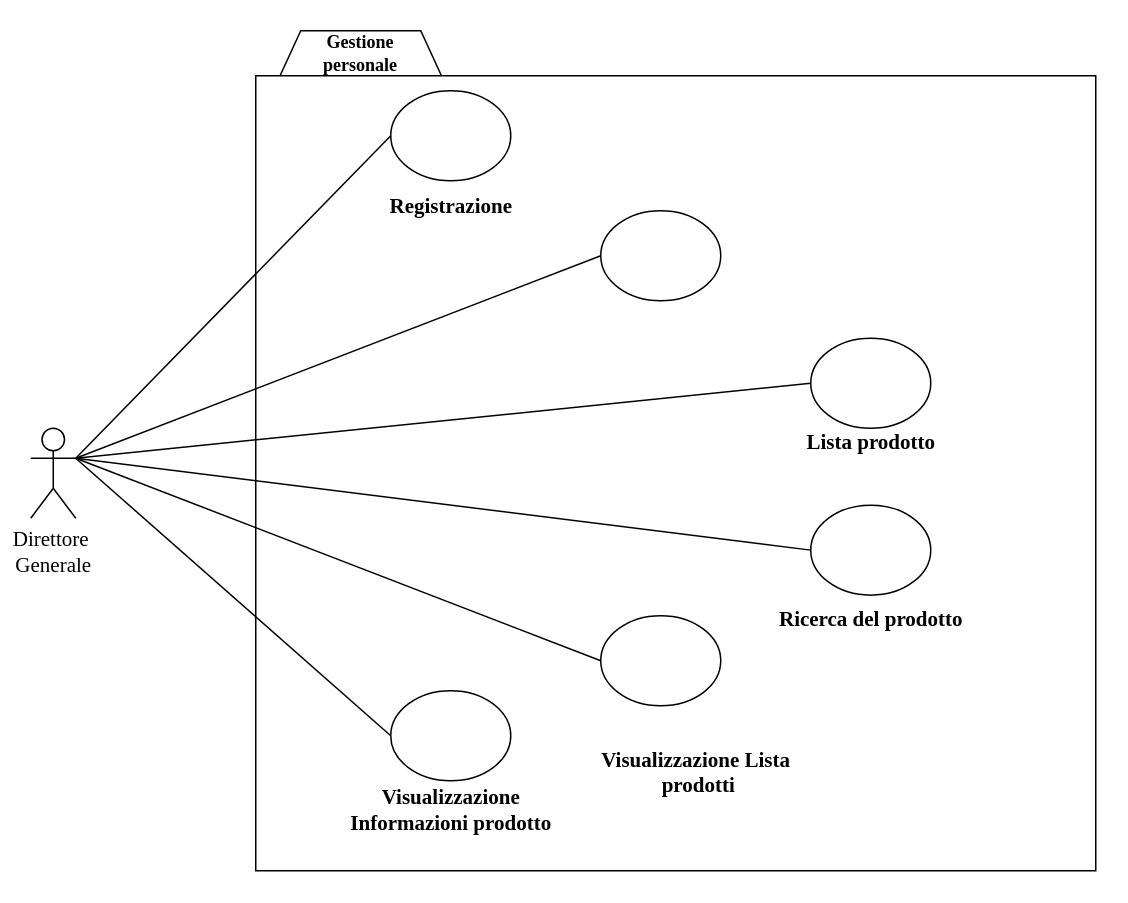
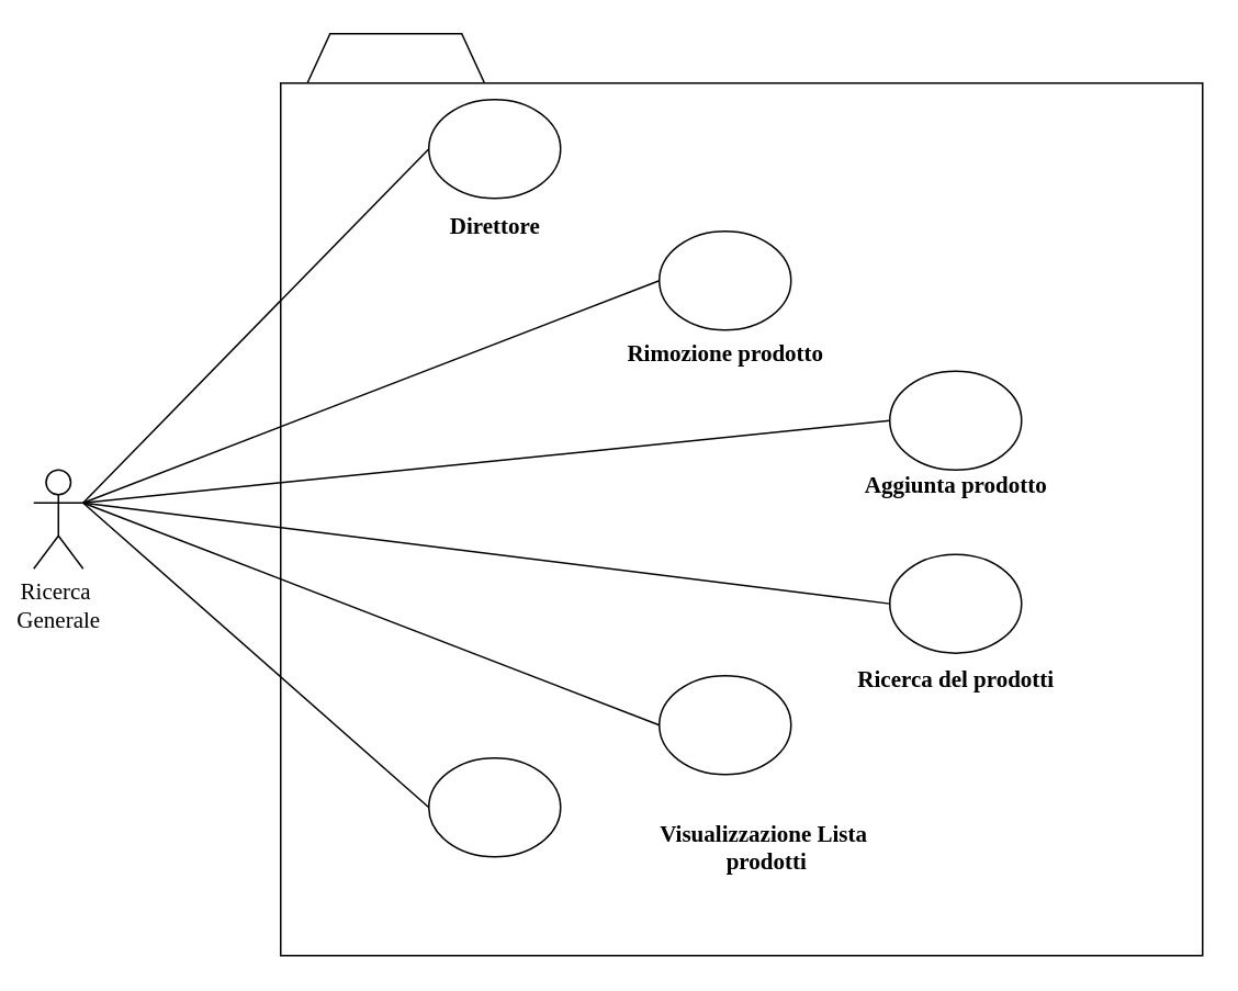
- <mxCell id="8" value="&lt;div align=&quot;center&quot;&gt;&lt;font face=&quot;Times New Roman&quot;&gt;&lt;b&gt;Gestione&lt;/b&gt;&lt;/font&gt;&lt;/div&gt;&lt;div align=&quot;center&quot;&gt;&lt;font face=&quot;Times New Roman&quot;&gt;&lt;b&gt;personale&lt;/b&gt;&lt;/font&gt;&lt;/div&gt;" style="text;html=1;strokeColor=none;fillColor=none;align=center;verticalAlign=middle;whiteSpace=wrap;rounded=0;" vertex="1" parent="1"><mxGeometry x="220" y="25" width="40" height="20" as="geometry" /></mxCell>
- <mxCell id="15" value="&lt;font face=&quot;Times New Roman&quot;&gt;&lt;span style=&quot;font-size: 14px&quot;&gt;&lt;b&gt;Registrazione&lt;/b&gt;&lt;/span&gt;&lt;/font&gt;" style="text;html=1;strokeColor=none;fillColor=none;align=center;verticalAlign=middle;whiteSpace=wrap;rounded=0;" vertex="1" parent="1"><mxGeometry x="227.5" y="128" width="145" height="20" as="geometry" /></mxCell>
+ <mxCell id="15" value="&lt;font face=&quot;Times New Roman&quot;&gt;&lt;span style=&quot;font-size: 14px&quot;&gt;&lt;b&gt;Direttore&lt;/b&gt;&lt;/span&gt;&lt;/font&gt;" style="text;html=1;strokeColor=none;fillColor=none;align=center;verticalAlign=middle;whiteSpace=wrap;rounded=0;" vertex="1" parent="1"><mxGeometry x="227.5" y="128" width="145" height="20" as="geometry" /></mxCell>
+ <mxCell id="14" value="&lt;font face=&quot;Times New Roman&quot;&gt;&lt;span style=&quot;font-size: 14px&quot;&gt;&lt;b&gt;Rimozione prodotto&lt;/b&gt;&lt;/span&gt;&lt;/font&gt;" style="text;html=1;strokeColor=none;fillColor=none;align=center;verticalAlign=middle;whiteSpace=wrap;rounded=0;" vertex="1" parent="1"><mxGeometry x="367.5" y="205" width="145" height="20" as="geometry" /></mxCell>
- <mxCell id="16" value="&lt;div&gt;&lt;font face=&quot;Times New Roman&quot;&gt;&lt;span style=&quot;font-size: 14px&quot;&gt;&lt;b&gt;Lista prodotto&lt;/b&gt;&lt;/span&gt;&lt;/font&gt;&lt;/div&gt;" style="text;html=1;strokeColor=none;fillColor=none;align=center;verticalAlign=middle;whiteSpace=wrap;rounded=0;" vertex="1" parent="1"><mxGeometry x="507.5" y="285" width="145" height="20" as="geometry" /></mxCell>
+ <mxCell id="16" value="&lt;div&gt;&lt;font face=&quot;Times New Roman&quot;&gt;&lt;span style=&quot;font-size: 14px&quot;&gt;&lt;b&gt;Aggiunta prodotto&lt;/b&gt;&lt;/span&gt;&lt;/font&gt;&lt;/div&gt;" style="text;html=1;strokeColor=none;fillColor=none;align=center;verticalAlign=middle;whiteSpace=wrap;rounded=0;" vertex="1" parent="1"><mxGeometry x="507.5" y="285" width="145" height="20" as="geometry" /></mxCell>
- <mxCell id="3" value="&lt;div&gt;&lt;font face=&quot;Times New Roman&quot;&gt;&lt;span style=&quot;font-size: 14px&quot;&gt;Direttore&amp;nbsp;&lt;/span&gt;&lt;/font&gt;&lt;/div&gt;&lt;div&gt;&lt;font face=&quot;Times New Roman&quot;&gt;&lt;span style=&quot;font-size: 14px&quot;&gt;Generale&lt;/span&gt;&lt;/font&gt;&lt;/div&gt;" style="shape=umlActor;verticalLabelPosition=bottom;verticalAlign=top;html=1;outlineConnect=0;" vertex="1" parent="1"><mxGeometry x="20" y="285" width="30" height="60" as="geometry" /></mxCell>
+ <mxCell id="3" value="&lt;div&gt;&lt;font face=&quot;Times New Roman&quot;&gt;&lt;span style=&quot;font-size: 14px&quot;&gt;Ricerca&amp;nbsp;&lt;/span&gt;&lt;/font&gt;&lt;/div&gt;&lt;div&gt;&lt;font face=&quot;Times New Roman&quot;&gt;&lt;span style=&quot;font-size: 14px&quot;&gt;Generale&lt;/span&gt;&lt;/font&gt;&lt;/div&gt;" style="shape=umlActor;verticalLabelPosition=bottom;verticalAlign=top;html=1;outlineConnect=0;" vertex="1" parent="1"><mxGeometry x="20" y="285" width="30" height="60" as="geometry" /></mxCell>
- <mxCell id="7" value="&lt;div&gt;&lt;font face=&quot;Times New Roman&quot;&gt;&lt;span style=&quot;font-size: 14px&quot;&gt;&lt;b&gt;Ricerca del prodotto&lt;/b&gt;&lt;/span&gt;&lt;/font&gt;&lt;/div&gt;" style="text;html=1;strokeColor=none;fillColor=none;align=center;verticalAlign=middle;whiteSpace=wrap;rounded=0;" vertex="1" parent="1"><mxGeometry x="507.5" y="403" width="145" height="20" as="geometry" /></mxCell>
+ <mxCell id="7" value="&lt;div&gt;&lt;font face=&quot;Times New Roman&quot;&gt;&lt;span style=&quot;font-size: 14px&quot;&gt;&lt;b&gt;Ricerca del prodotti&lt;/b&gt;&lt;/span&gt;&lt;/font&gt;&lt;/div&gt;" style="text;html=1;strokeColor=none;fillColor=none;align=center;verticalAlign=middle;whiteSpace=wrap;rounded=0;" vertex="1" parent="1"><mxGeometry x="507.5" y="403" width="145" height="20" as="geometry" /></mxCell>
- <mxCell id="20" value="&lt;font face=&quot;Times New Roman&quot;&gt;&lt;span style=&quot;font-size: 14px&quot;&gt;&lt;b&gt;Visualizzazione Informazioni prodotto&lt;/b&gt;&lt;/span&gt;&lt;/font&gt;" style="text;html=1;strokeColor=none;fillColor=none;align=center;verticalAlign=middle;whiteSpace=wrap;rounded=0;" vertex="1" parent="1"><mxGeometry x="227.5" y="530" width="145" height="20" as="geometry" /></mxCell>
